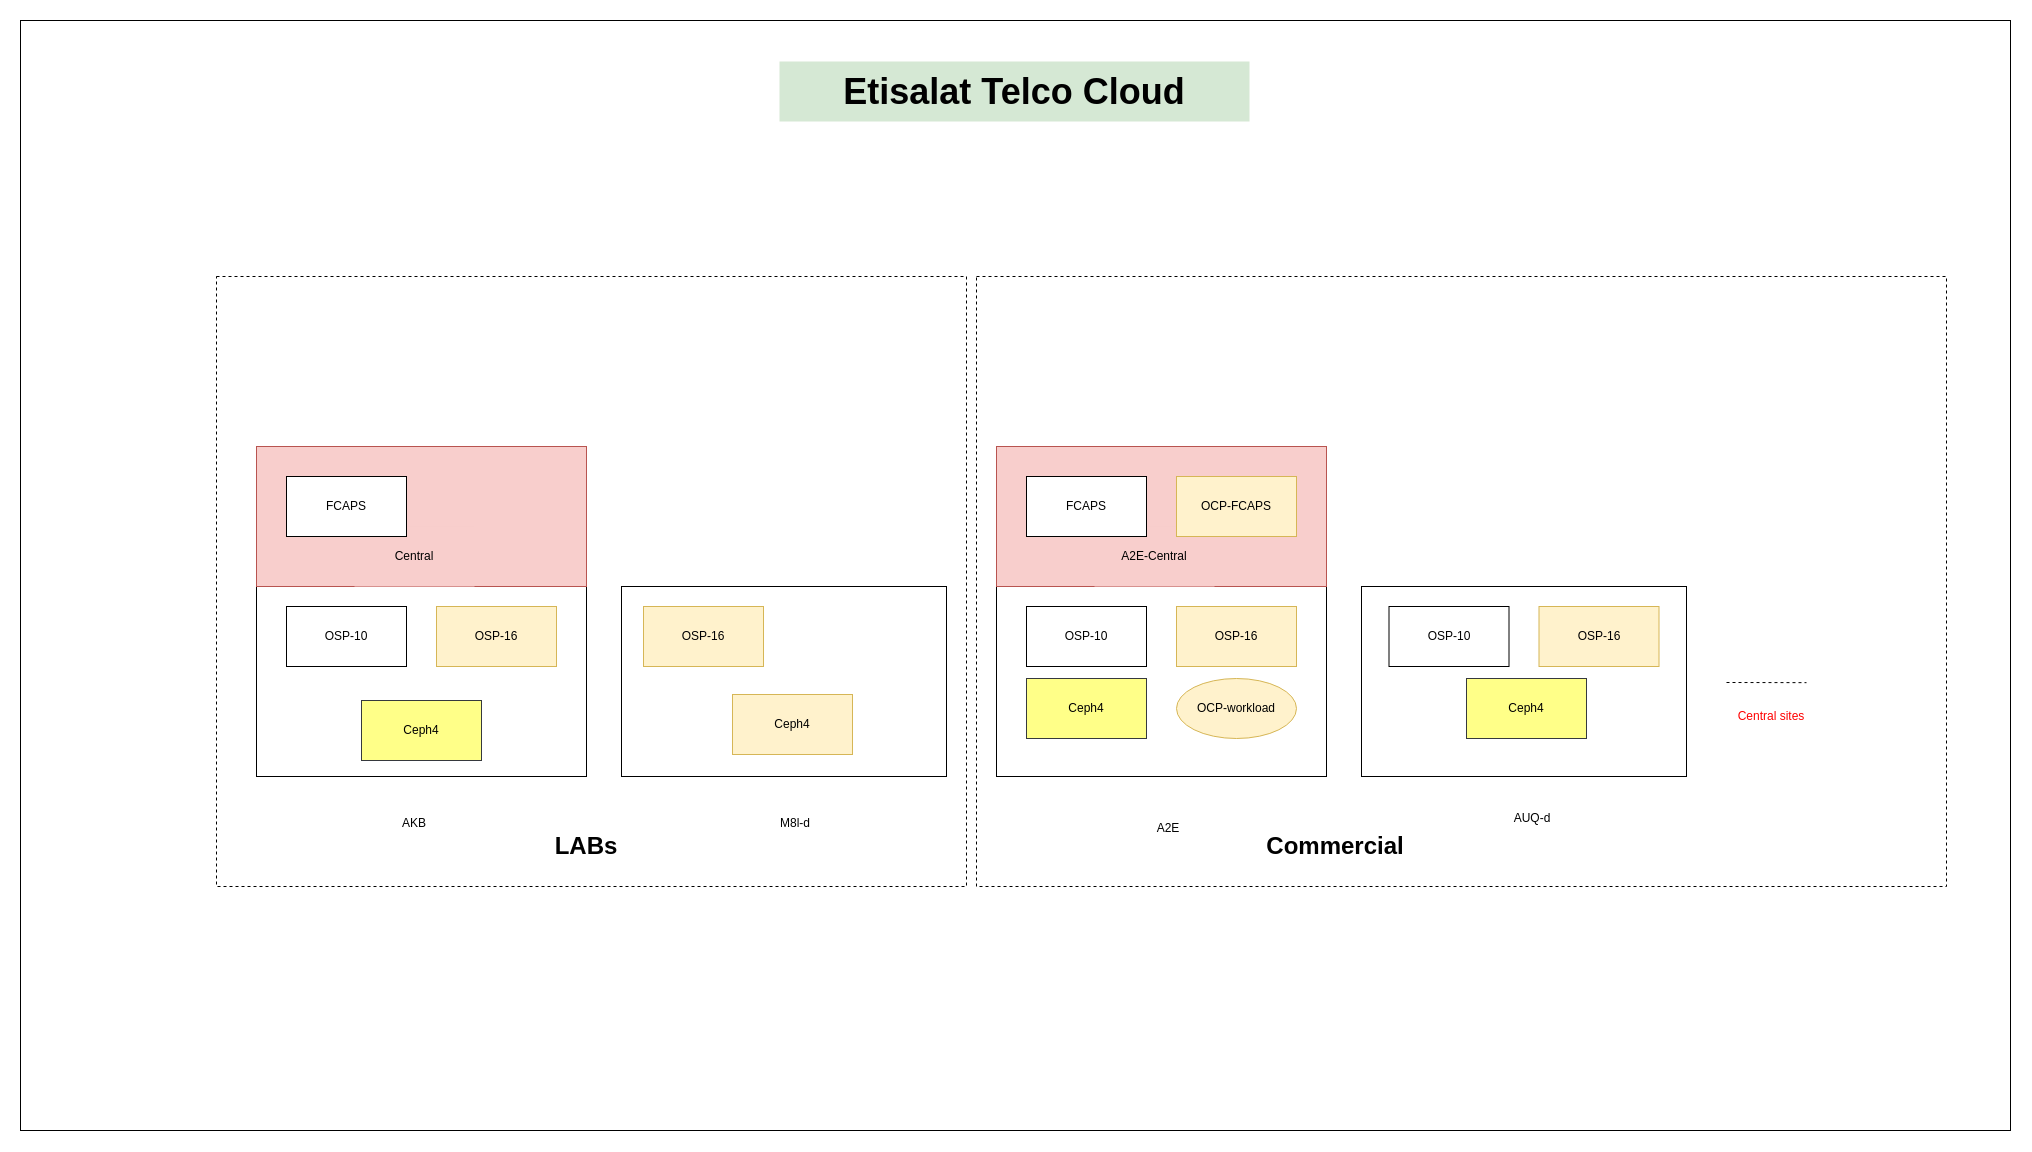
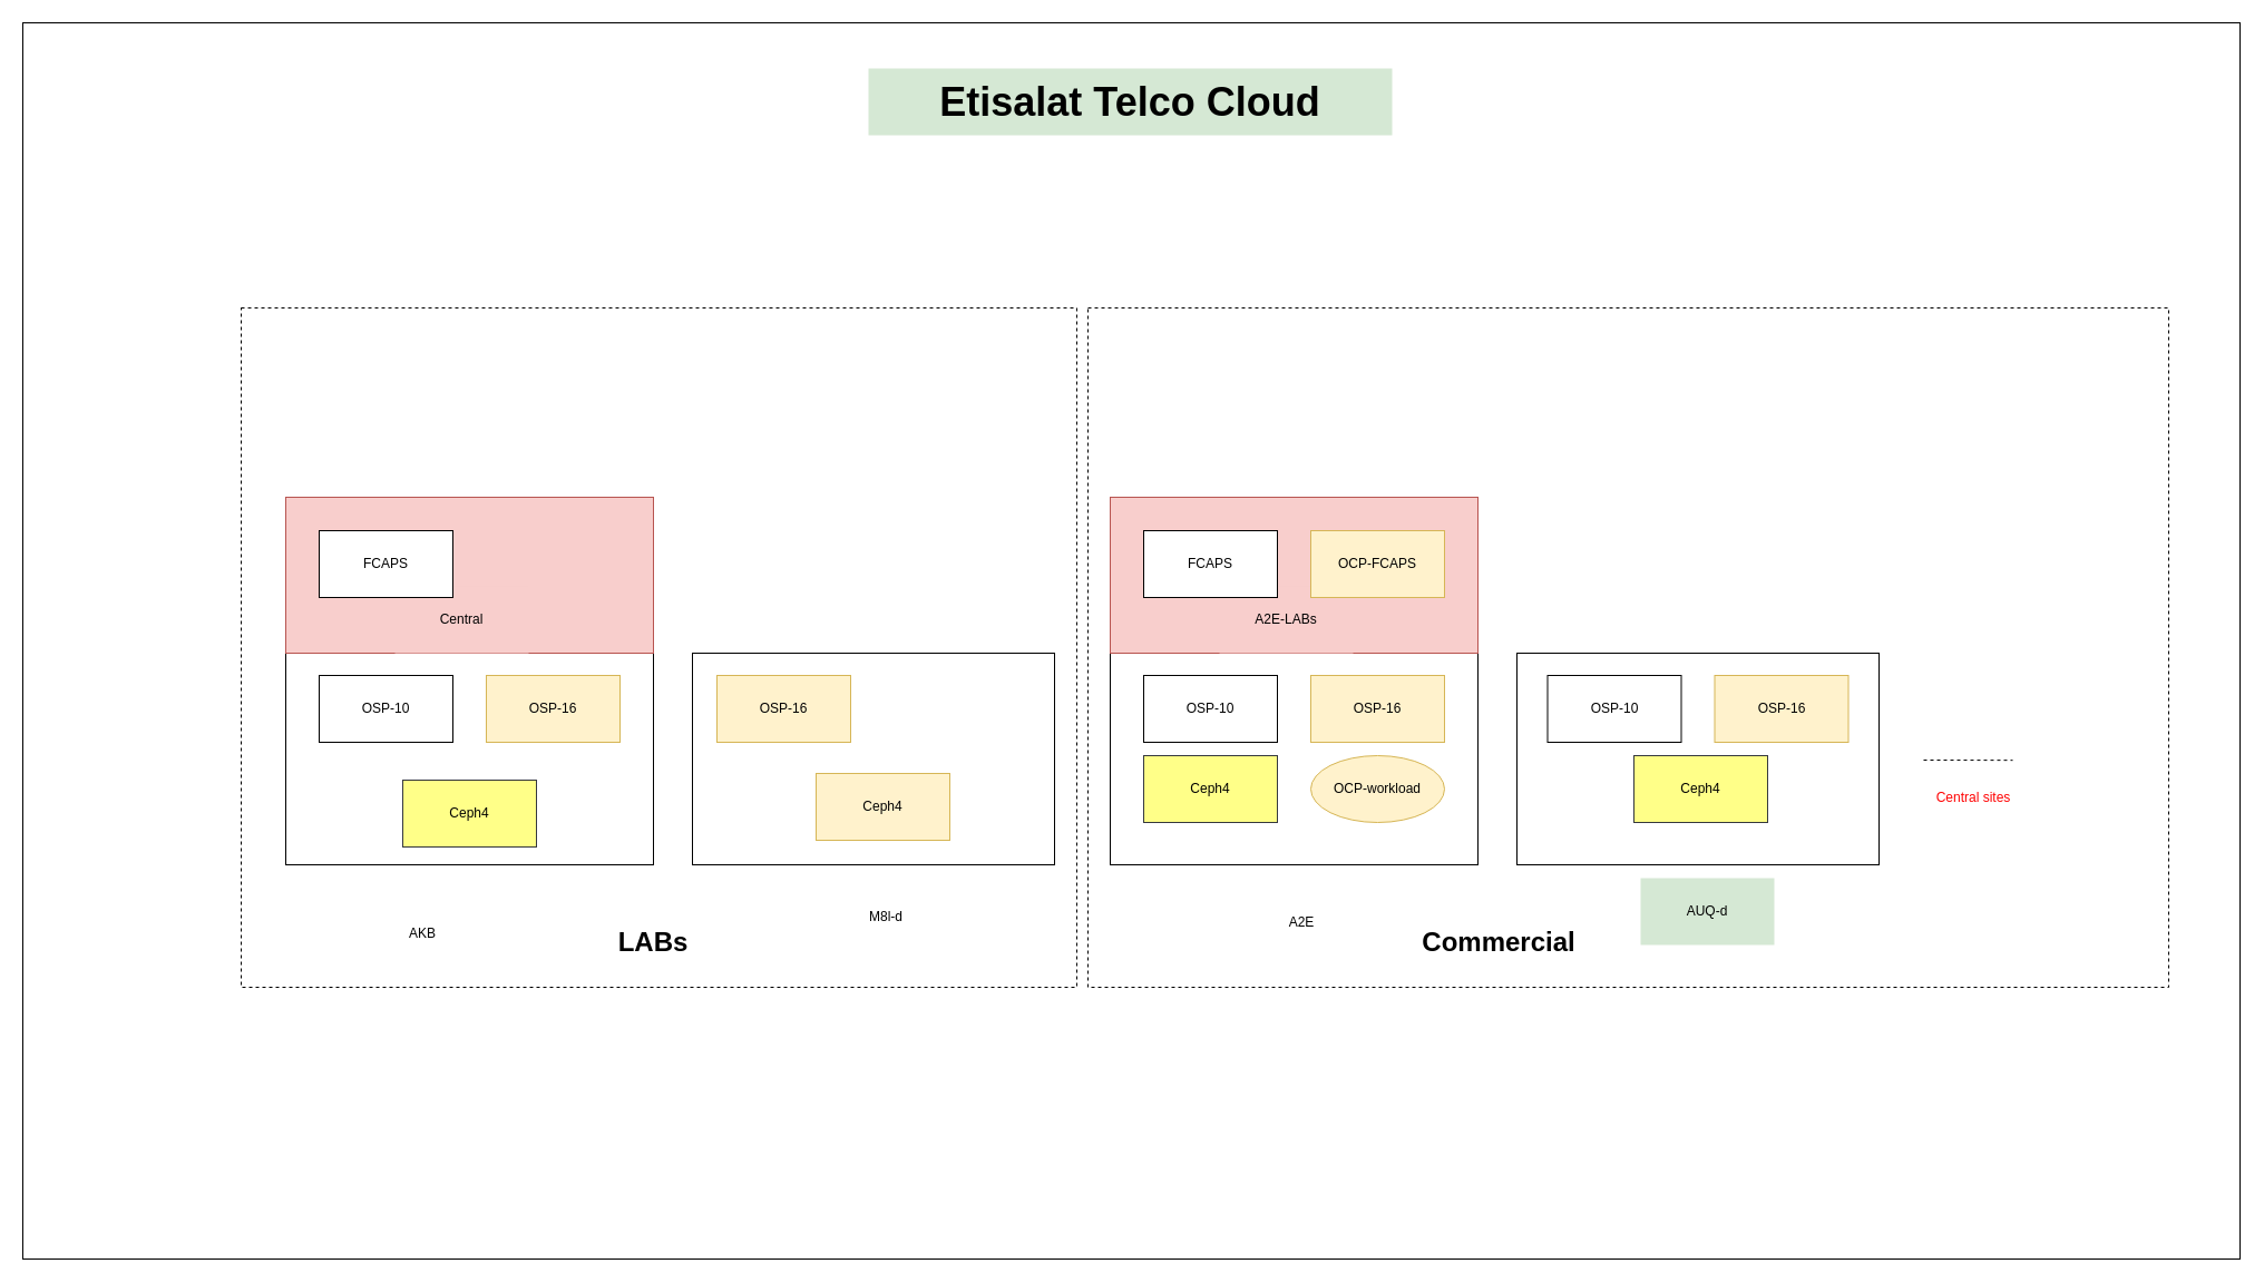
- <mxCell id="22" value="A2E-Central" style="rounded=0;whiteSpace=wrap;html=1;strokeColor=none;fillColor=#f8cecc;" vertex="1" parent="1"><mxGeometry x="1094" y="526" width="120" height="60" as="geometry" /></mxCell>
+ <mxCell id="22" value="A2E-LABs" style="rounded=0;whiteSpace=wrap;html=1;strokeColor=none;fillColor=#f8cecc;" vertex="1" parent="1"><mxGeometry x="1094" y="526" width="120" height="60" as="geometry" /></mxCell>
- <mxCell id="19" value="AUQ-d" style="rounded=0;whiteSpace=wrap;html=1;strokeColor=none;" vertex="1" parent="1"><mxGeometry x="1472" y="788" width="120" height="60" as="geometry" /></mxCell>
+ <mxCell id="19" value="AUQ-d" style="rounded=0;whiteSpace=wrap;html=1;strokeColor=none;fillColor=#d5e8d4;" vertex="1" parent="1"><mxGeometry x="1472" y="788" width="120" height="60" as="geometry" /></mxCell>
- <mxCell id="34" value="AKB" style="rounded=0;whiteSpace=wrap;html=1;strokeColor=none;" vertex="1" parent="1"><mxGeometry x="354" y="793" width="120" height="60" as="geometry" /></mxCell>
+ <mxCell id="34" value="AKB" style="rounded=0;whiteSpace=wrap;html=1;strokeColor=none;" vertex="1" parent="1"><mxGeometry x="319" y="808" width="120" height="60" as="geometry" /></mxCell>
- <mxCell id="27" value="&lt;h2 style=&quot;&quot;&gt;&lt;font style=&quot;font-size: 24px;&quot;&gt;Commercial&lt;/font&gt;&lt;/h2&gt;" style="rounded=0;whiteSpace=wrap;html=1;strokeColor=none;strokeWidth=4;" vertex="1" parent="1"><mxGeometry x="1275" y="816" width="120" height="60" as="geometry" /></mxCell>
+ <mxCell id="27" value="&lt;h2 style=&quot;&quot;&gt;&lt;font style=&quot;font-size: 24px;&quot;&gt;Commercial&lt;/font&gt;&lt;/h2&gt;" style="rounded=0;whiteSpace=wrap;html=1;strokeColor=none;strokeWidth=4;" vertex="1" parent="1"><mxGeometry x="1285" y="816" width="120" height="60" as="geometry" /></mxCell>
